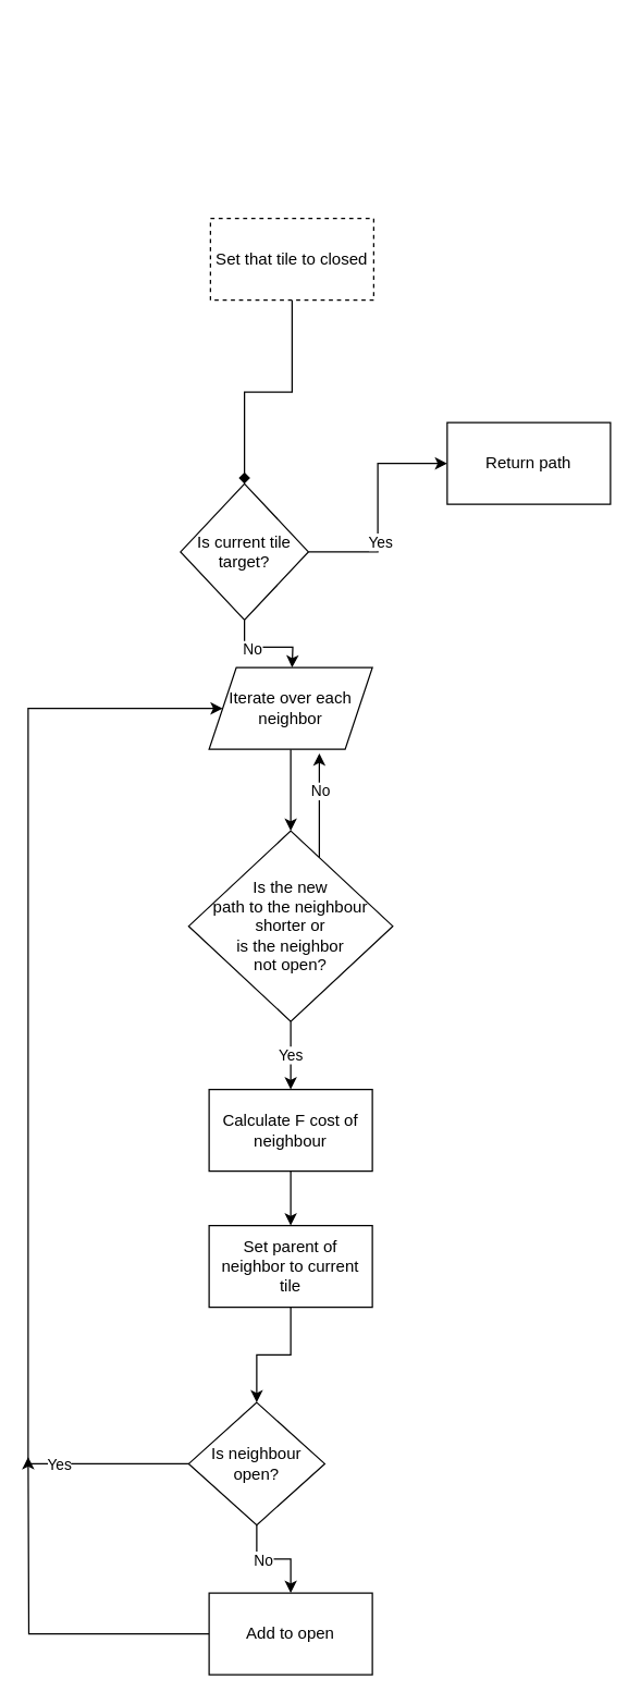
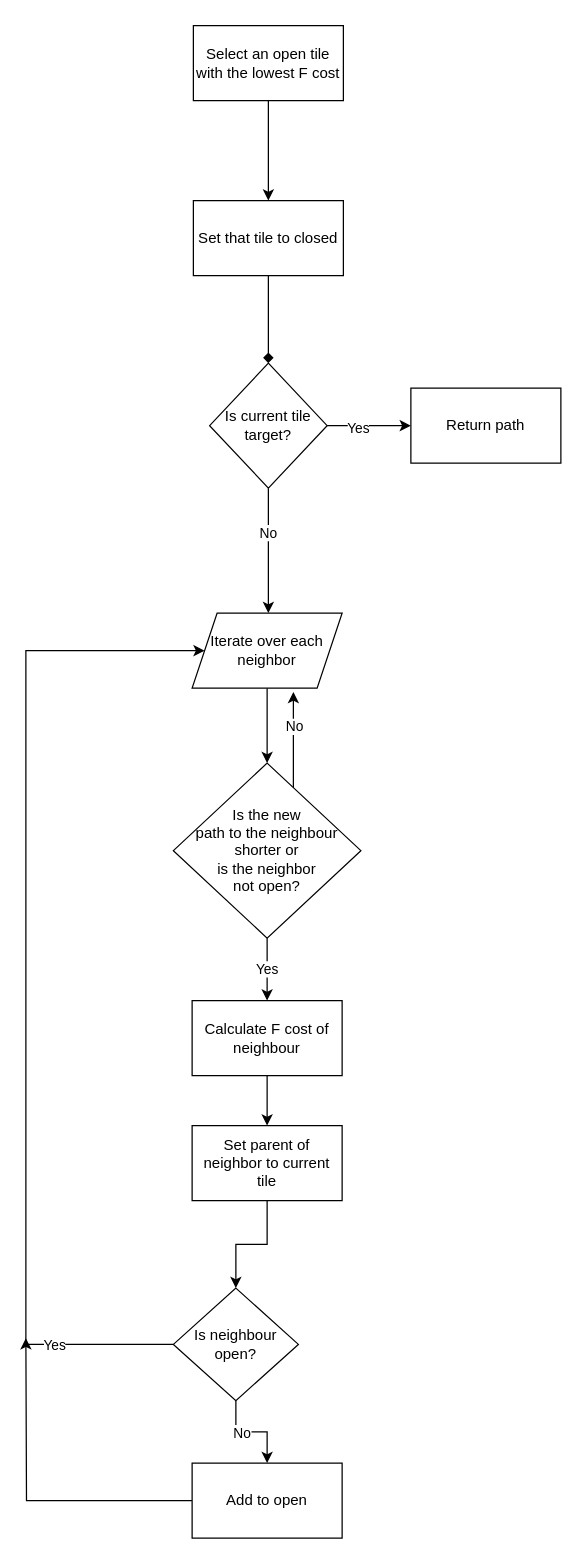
+ <mxCell id="3" value="Select an open tile with the lowest F cost" style="rounded=0;whiteSpace=wrap;html=1;" vertex="1" parent="1"><mxGeometry x="154" y="20" width="120" height="60" as="geometry" /></mxCell>
+ <mxCell id="2" value="" style="edgeStyle=orthogonalEdgeStyle;rounded=0;orthogonalLoop=1;jettySize=auto;html=1;" edge="1" parent="1" source="3" target="5"><mxGeometry relative="1" as="geometry" /></mxCell>
- <mxCell id="5" value="Set that tile to closed" style="whiteSpace=wrap;html=1;rounded=0;dashed=1;" vertex="1" parent="1"><mxGeometry x="154" y="160" width="120" height="60" as="geometry" /></mxCell>
+ <mxCell id="5" value="Set that tile to closed" style="whiteSpace=wrap;html=1;rounded=0;" vertex="1" parent="1"><mxGeometry x="154" y="160" width="120" height="60" as="geometry" /></mxCell>
- <mxCell id="10" value="Is current tile target?" style="rhombus;whiteSpace=wrap;html=1;rounded=0;" vertex="1" parent="1"><mxGeometry x="132" y="355" width="94" height="100" as="geometry" /></mxCell>
+ <mxCell id="10" value="Is current tile target?" style="rhombus;whiteSpace=wrap;html=1;rounded=0;" vertex="1" parent="1"><mxGeometry x="167" y="290" width="94" height="100" as="geometry" /></mxCell>
